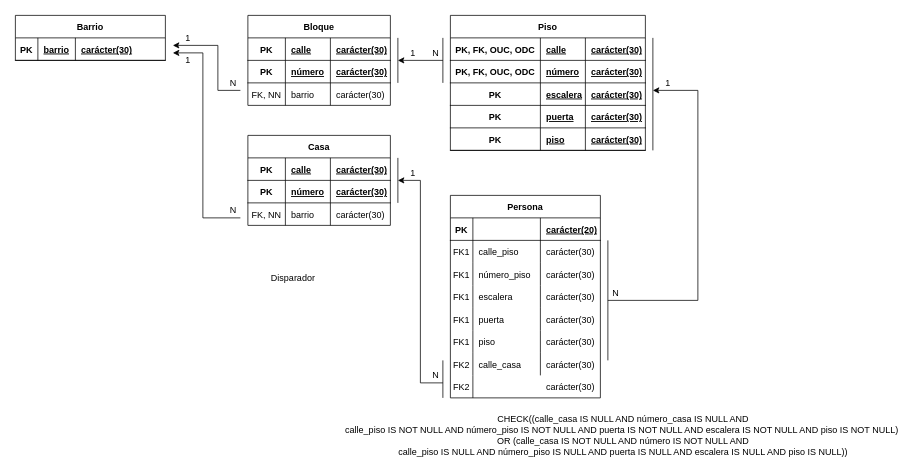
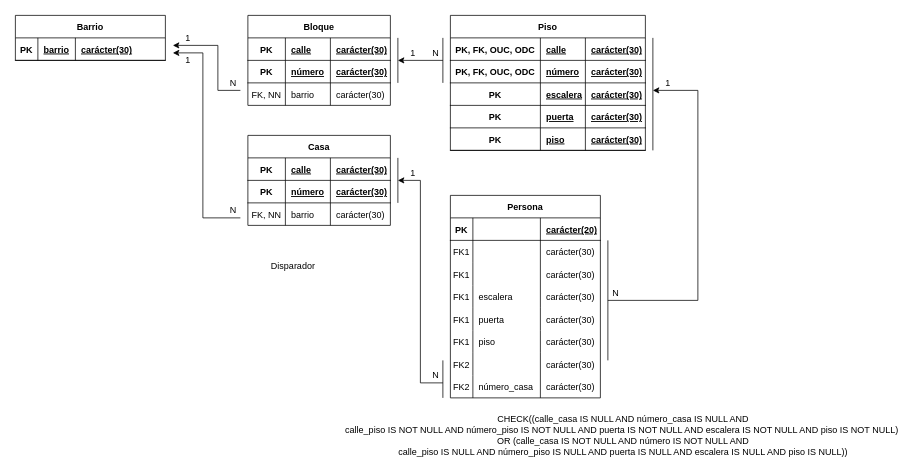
- <mxCell id="73" value="calle_piso" style="shape=partialRectangle;connectable=0;fillColor=none;top=0;left=0;bottom=0;right=0;align=left;spacingLeft=6;overflow=hidden;" vertex="1" parent="71"><mxGeometry x="30" width="90" height="30" as="geometry"><mxRectangle width="90" height="30" as="alternateBounds" /></mxGeometry></mxCell>
- <mxCell id="77" value="número_piso" style="shape=partialRectangle;connectable=0;fillColor=none;top=0;left=0;bottom=0;right=0;align=left;spacingLeft=6;overflow=hidden;" vertex="1" parent="75"><mxGeometry x="30" width="90" height="30" as="geometry"><mxRectangle width="90" height="30" as="alternateBounds" /></mxGeometry></mxCell>
- <mxCell id="39" value="Disparador" style="text;html=1;align=center;verticalAlign=middle;resizable=0;points=[];autosize=1;strokeColor=none;fillColor=none;" vertex="1" parent="1"><mxGeometry x="355" y="360" width="70" height="20" as="geometry" /></mxCell>
+ <mxCell id="39" value="Disparador" style="text;html=1;align=center;verticalAlign=middle;resizable=0;points=[];autosize=1;strokeColor=none;fillColor=none;" vertex="1" parent="1"><mxGeometry x="355" y="345" width="70" height="20" as="geometry" /></mxCell>
- <mxCell id="93" value="calle_casa" style="shape=partialRectangle;connectable=0;fillColor=none;top=0;left=0;bottom=0;right=0;align=left;spacingLeft=6;fontStyle=0;overflow=hidden;" vertex="1" parent="91"><mxGeometry x="30" width="90" height="30" as="geometry"><mxRectangle width="90" height="30" as="alternateBounds" /></mxGeometry></mxCell>
+ <mxCell id="97" value="número_casa" style="shape=partialRectangle;connectable=0;fillColor=none;top=0;left=0;bottom=0;right=0;align=left;spacingLeft=6;fontStyle=0;overflow=hidden;" vertex="1" parent="95"><mxGeometry x="30" width="90" height="30" as="geometry"><mxRectangle width="90" height="30" as="alternateBounds" /></mxGeometry></mxCell>
